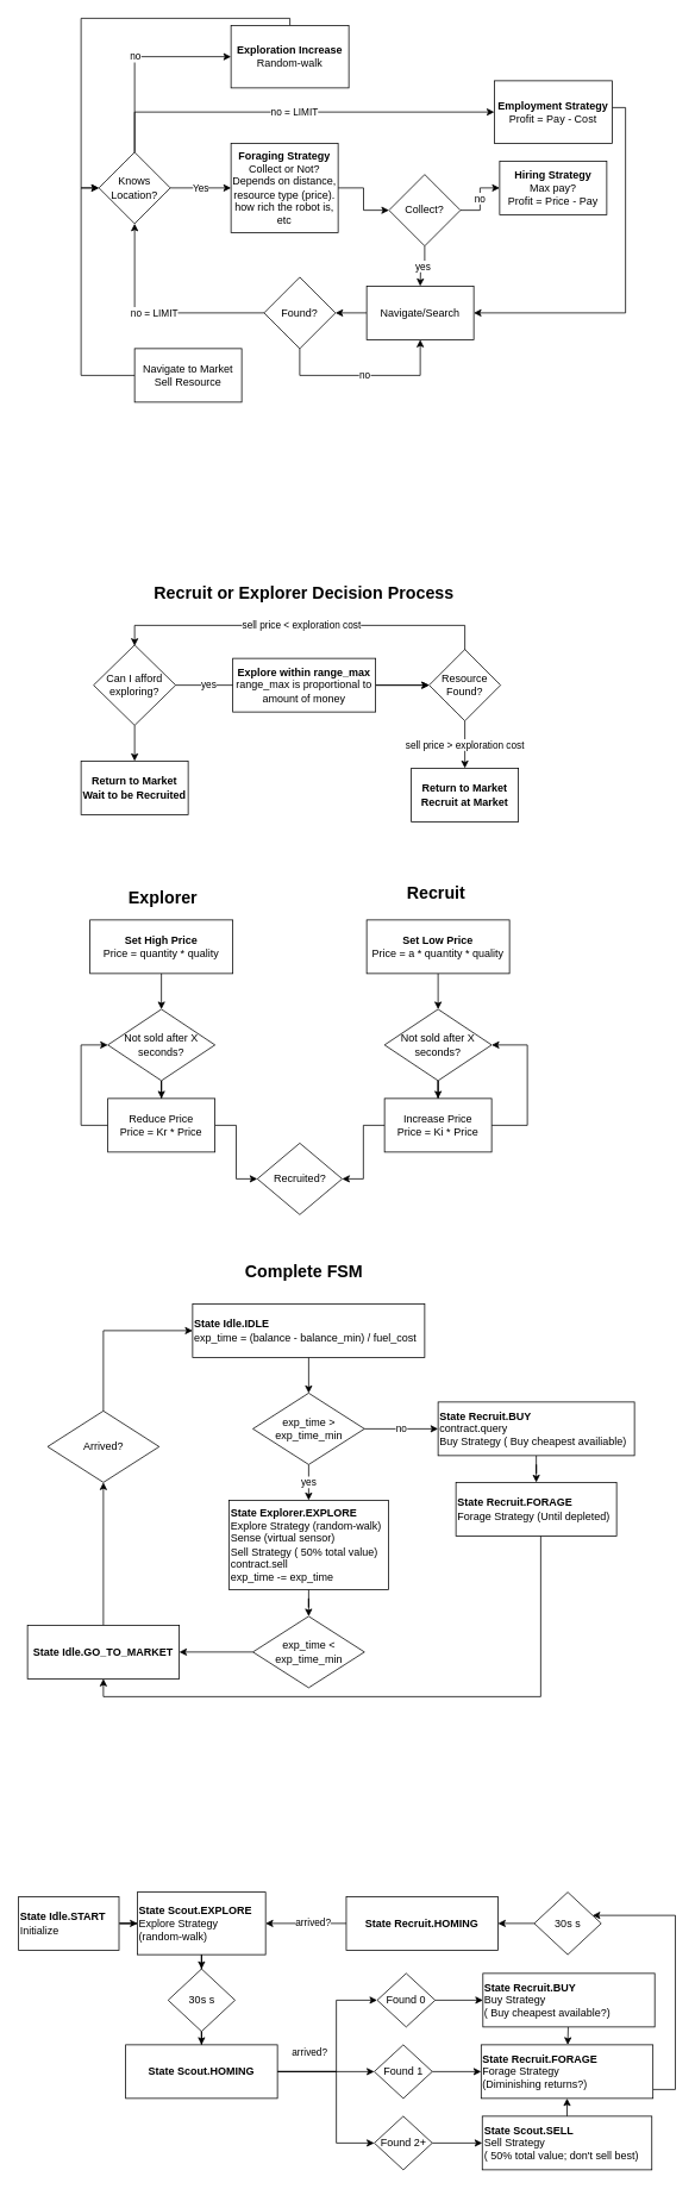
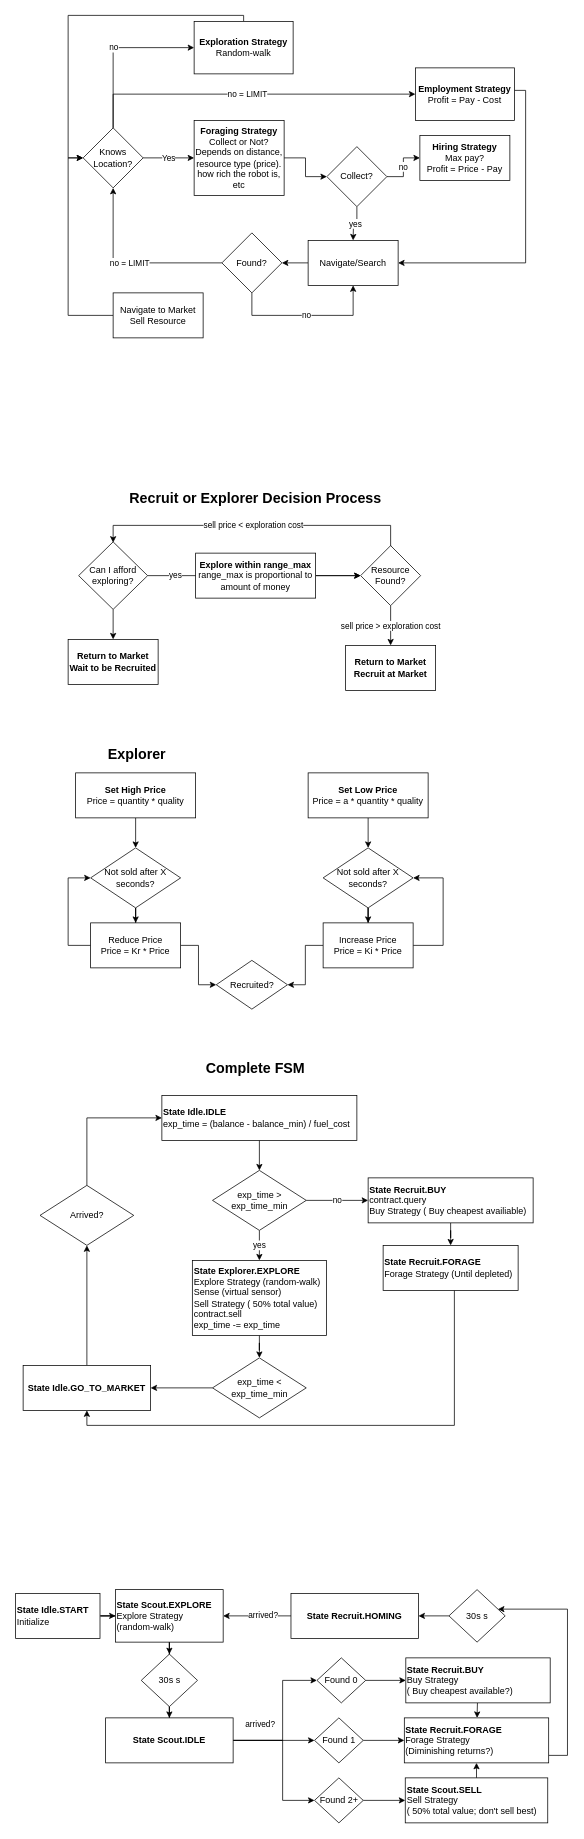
- <mxCell id="20" value="&lt;b&gt;Exploration Increase&lt;/b&gt;&lt;br&gt;Random-walk" style="rounded=0;whiteSpace=wrap;html=1;" parent="1" vertex="1"><mxGeometry x="258" y="28" width="132" height="70" as="geometry" /></mxCell>
+ <mxCell id="20" value="&lt;b&gt;Exploration Strategy&lt;/b&gt;&lt;br&gt;Random-walk" style="rounded=0;whiteSpace=wrap;html=1;" parent="1" vertex="1"><mxGeometry x="258" y="28" width="132" height="70" as="geometry" /></mxCell>
- <mxCell id="43" value="&lt;span style=&quot;font-size: 19px&quot;&gt;Recruit&lt;/span&gt;" style="text;html=1;strokeColor=none;fillColor=none;align=center;verticalAlign=middle;whiteSpace=wrap;rounded=0;fontStyle=1" parent="1" vertex="1"><mxGeometry x="368" y="986" width="240" height="30" as="geometry" /></mxCell>
- <mxCell id="51" value="Recruited?" style="rhombus;whiteSpace=wrap;html=1;rounded=0;" parent="1" vertex="1"><mxGeometry x="287.5" y="1280" width="95" height="80" as="geometry" /></mxCell>
+ <mxCell id="51" value="Recruited?" style="rhombus;whiteSpace=wrap;html=1;rounded=0;" parent="1" vertex="1"><mxGeometry x="287.5" y="1280" width="95" height="65" as="geometry" /></mxCell>
- <mxCell id="77" value="State Scout.HOMING" style="whiteSpace=wrap;html=1;rounded=0;fontStyle=1" parent="1" vertex="1"><mxGeometry x="140" y="2290" width="170" height="60" as="geometry" /></mxCell>
+ <mxCell id="77" value="State Scout.IDLE" style="whiteSpace=wrap;html=1;rounded=0;fontStyle=1" parent="1" vertex="1"><mxGeometry x="140" y="2290" width="170" height="60" as="geometry" /></mxCell>
